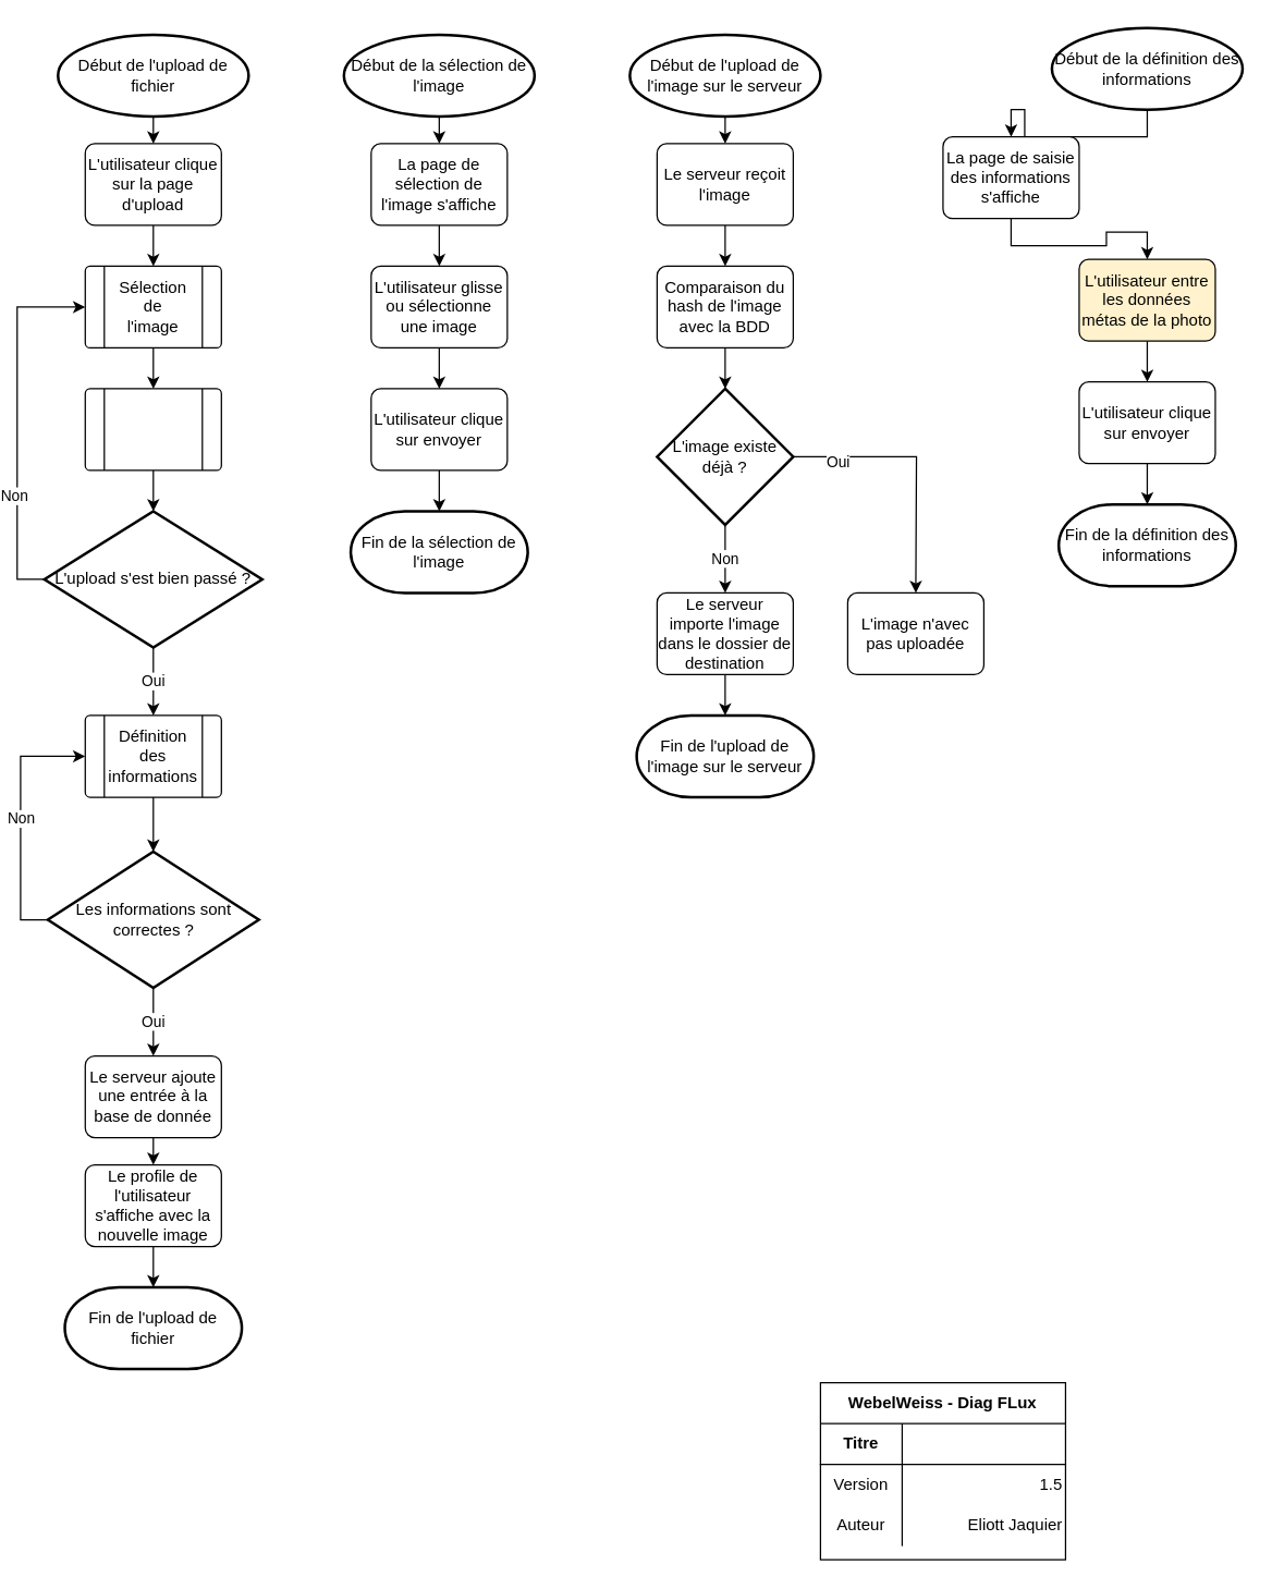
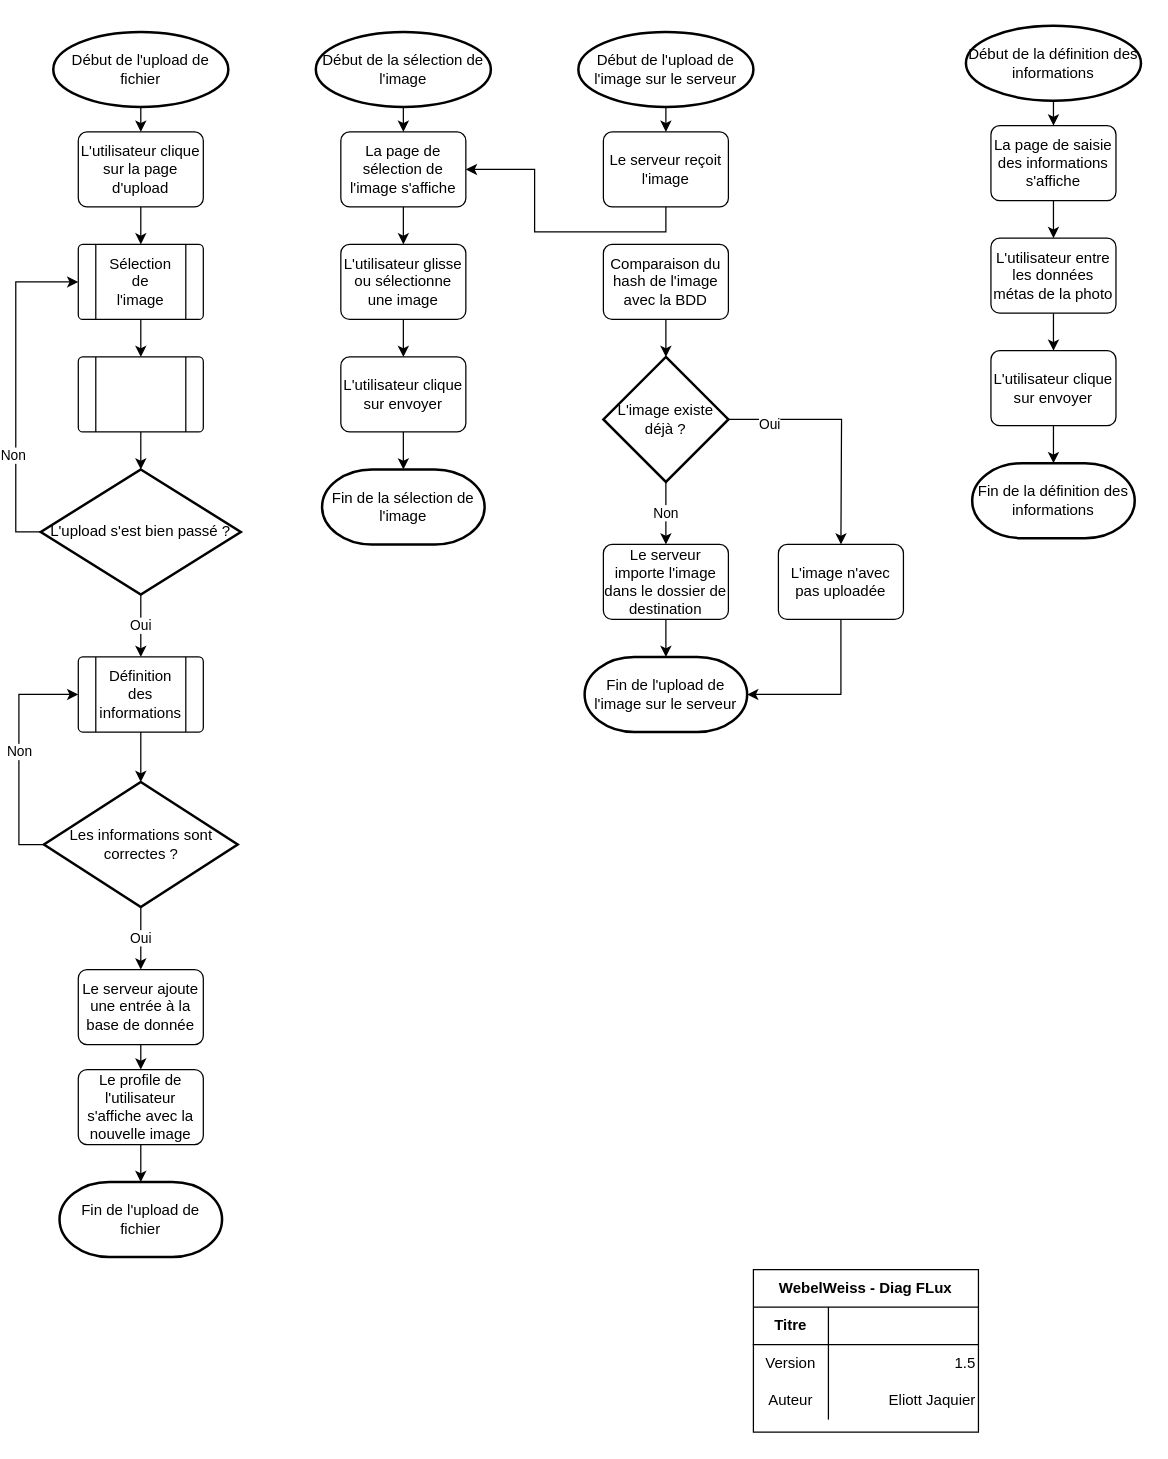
- <mxCell id="51" value="La page de saisie des informations s'affiche" style="rounded=1;whiteSpace=wrap;html=1;absoluteArcSize=1;arcSize=14;strokeWidth=1;" parent="1" vertex="1"><mxGeometry x="680" y="100" width="100" height="60" as="geometry" /></mxCell>
+ <mxCell id="51" value="La page de saisie des informations s'affiche" style="rounded=1;whiteSpace=wrap;html=1;absoluteArcSize=1;arcSize=14;strokeWidth=1;" parent="1" vertex="1"><mxGeometry x="780" y="100" width="100" height="60" as="geometry" /></mxCell>
- <mxCell id="26" style="edgeStyle=orthogonalEdgeStyle;rounded=0;orthogonalLoop=1;jettySize=auto;html=1;exitX=0.5;exitY=1;exitDx=0;exitDy=0;entryX=0.5;entryY=0;entryDx=0;entryDy=0;" parent="1" source="27" target="22" edge="1"><mxGeometry relative="1" as="geometry" /></mxCell>
+ <mxCell id="26" style="edgeStyle=orthogonalEdgeStyle;rounded=0;orthogonalLoop=1;jettySize=auto;html=1;exitX=0.5;exitY=1;exitDx=0;exitDy=0;" parent="1" source="27" target="14" edge="1"><mxGeometry relative="1" as="geometry" /></mxCell>
- <mxCell id="46" value="L'utilisateur entre les données métas de la photo" style="rounded=1;whiteSpace=wrap;html=1;absoluteArcSize=1;arcSize=14;strokeWidth=1;fillColor=#fff2cc;" parent="1" vertex="1"><mxGeometry x="780" y="190" width="100" height="60" as="geometry" /></mxCell>
+ <mxCell id="46" value="L'utilisateur entre les données métas de la photo" style="rounded=1;whiteSpace=wrap;html=1;absoluteArcSize=1;arcSize=14;strokeWidth=1;" parent="1" vertex="1"><mxGeometry x="780" y="190" width="100" height="60" as="geometry" /></mxCell>
+ <mxCell id="40" style="edgeStyle=orthogonalEdgeStyle;rounded=0;orthogonalLoop=1;jettySize=auto;html=1;exitX=0.5;exitY=1;exitDx=0;exitDy=0;entryX=1;entryY=0.5;entryDx=0;entryDy=0;entryPerimeter=0;" parent="1" source="41" target="25" edge="1"><mxGeometry relative="1" as="geometry" /></mxCell>
